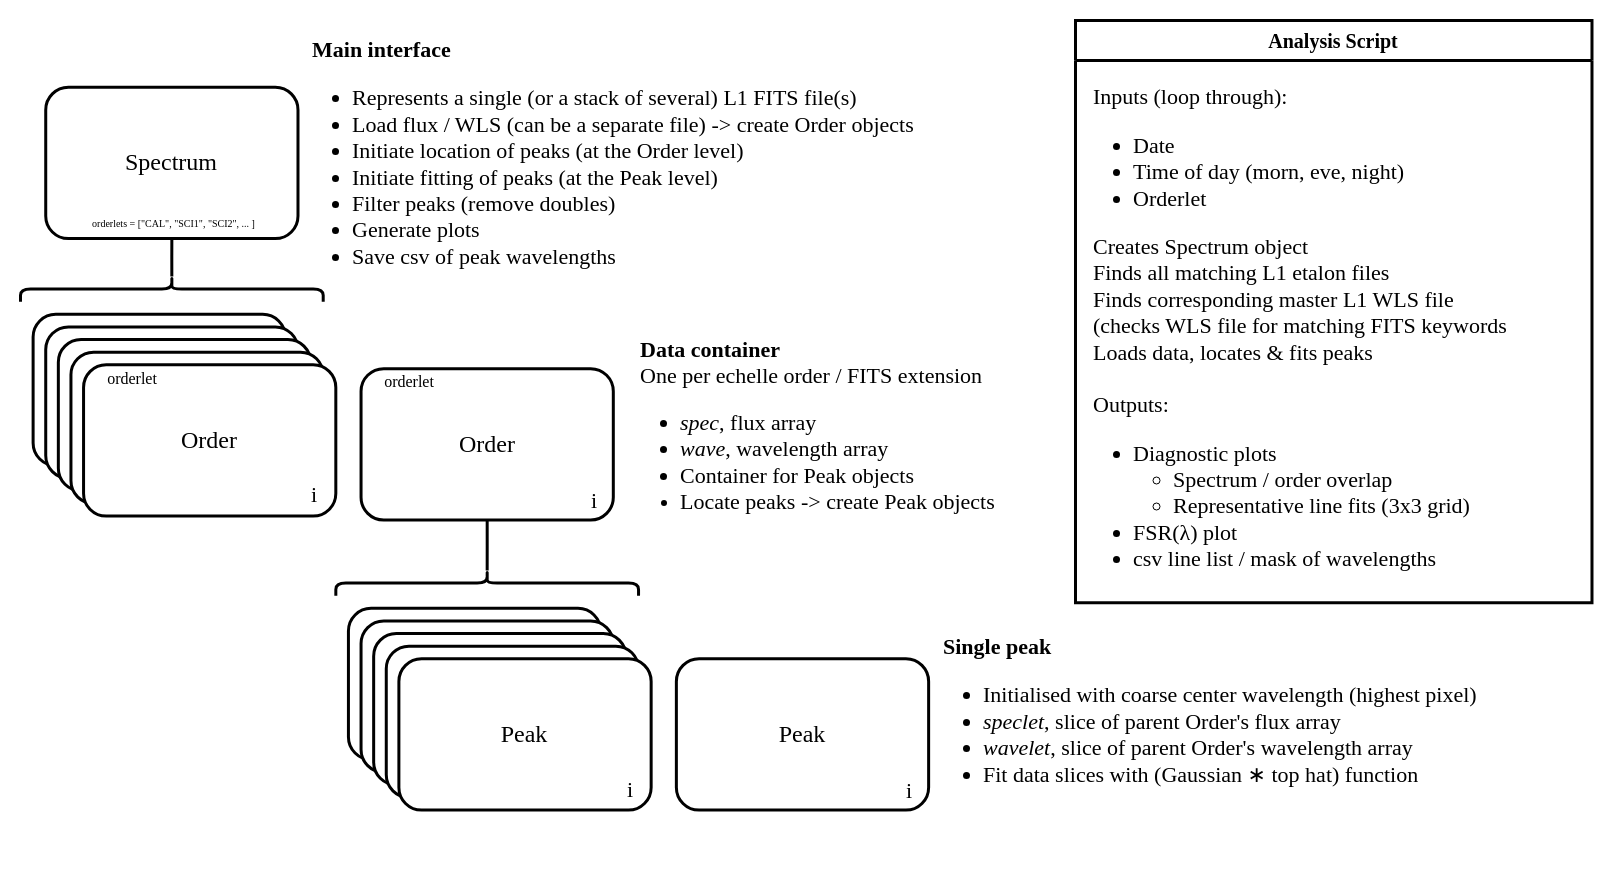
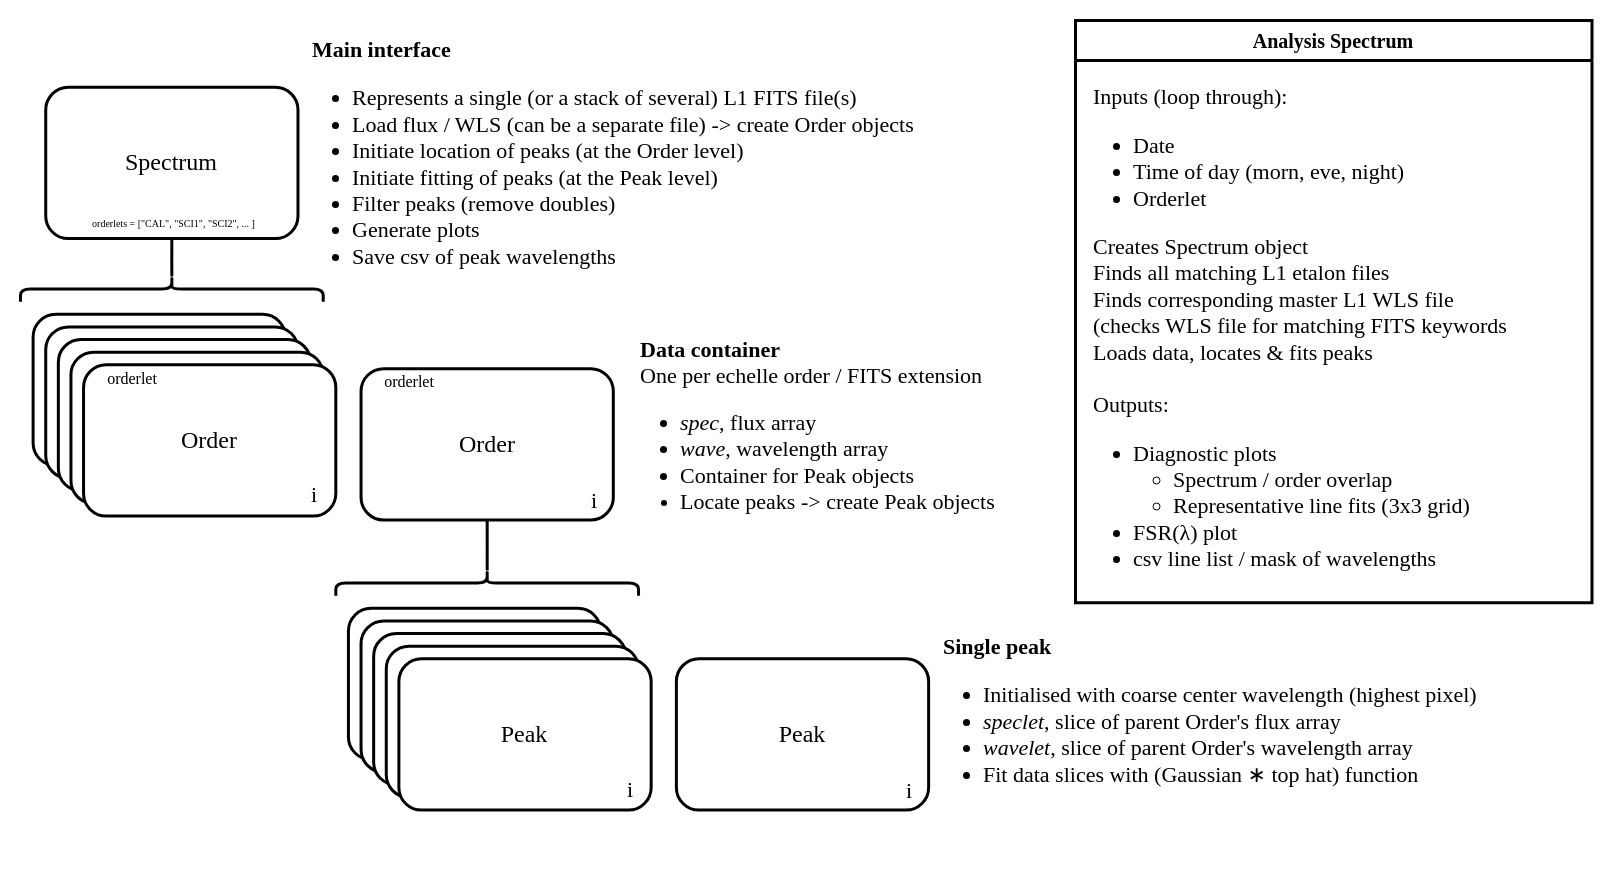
- <mxCell id="32" value="&lt;font data-font-src=&quot;https://fonts.googleapis.com/css?family=Quicksand&quot; face=&quot;Quicksand&quot; style=&quot;font-size: 20px;&quot;&gt;Analysis Script&lt;/font&gt;" style="swimlane;whiteSpace=wrap;html=1;strokeWidth=3;startSize=40;" parent="2" vertex="1"><mxGeometry x="1040" y="-10" width="516.49" height="582.19" as="geometry"><mxRectangle x="1046.866" width="170" height="40" as="alternateBounds" /></mxGeometry></mxCell>
+ <mxCell id="32" value="&lt;font data-font-src=&quot;https://fonts.googleapis.com/css?family=Quicksand&quot; face=&quot;Quicksand&quot; style=&quot;font-size: 20px;&quot;&gt;Analysis Spectrum&lt;/font&gt;" style="swimlane;whiteSpace=wrap;html=1;strokeWidth=3;startSize=40;" parent="2" vertex="1"><mxGeometry x="1040" y="-10" width="516.49" height="582.19" as="geometry"><mxRectangle x="1046.866" width="170" height="40" as="alternateBounds" /></mxGeometry></mxCell>
